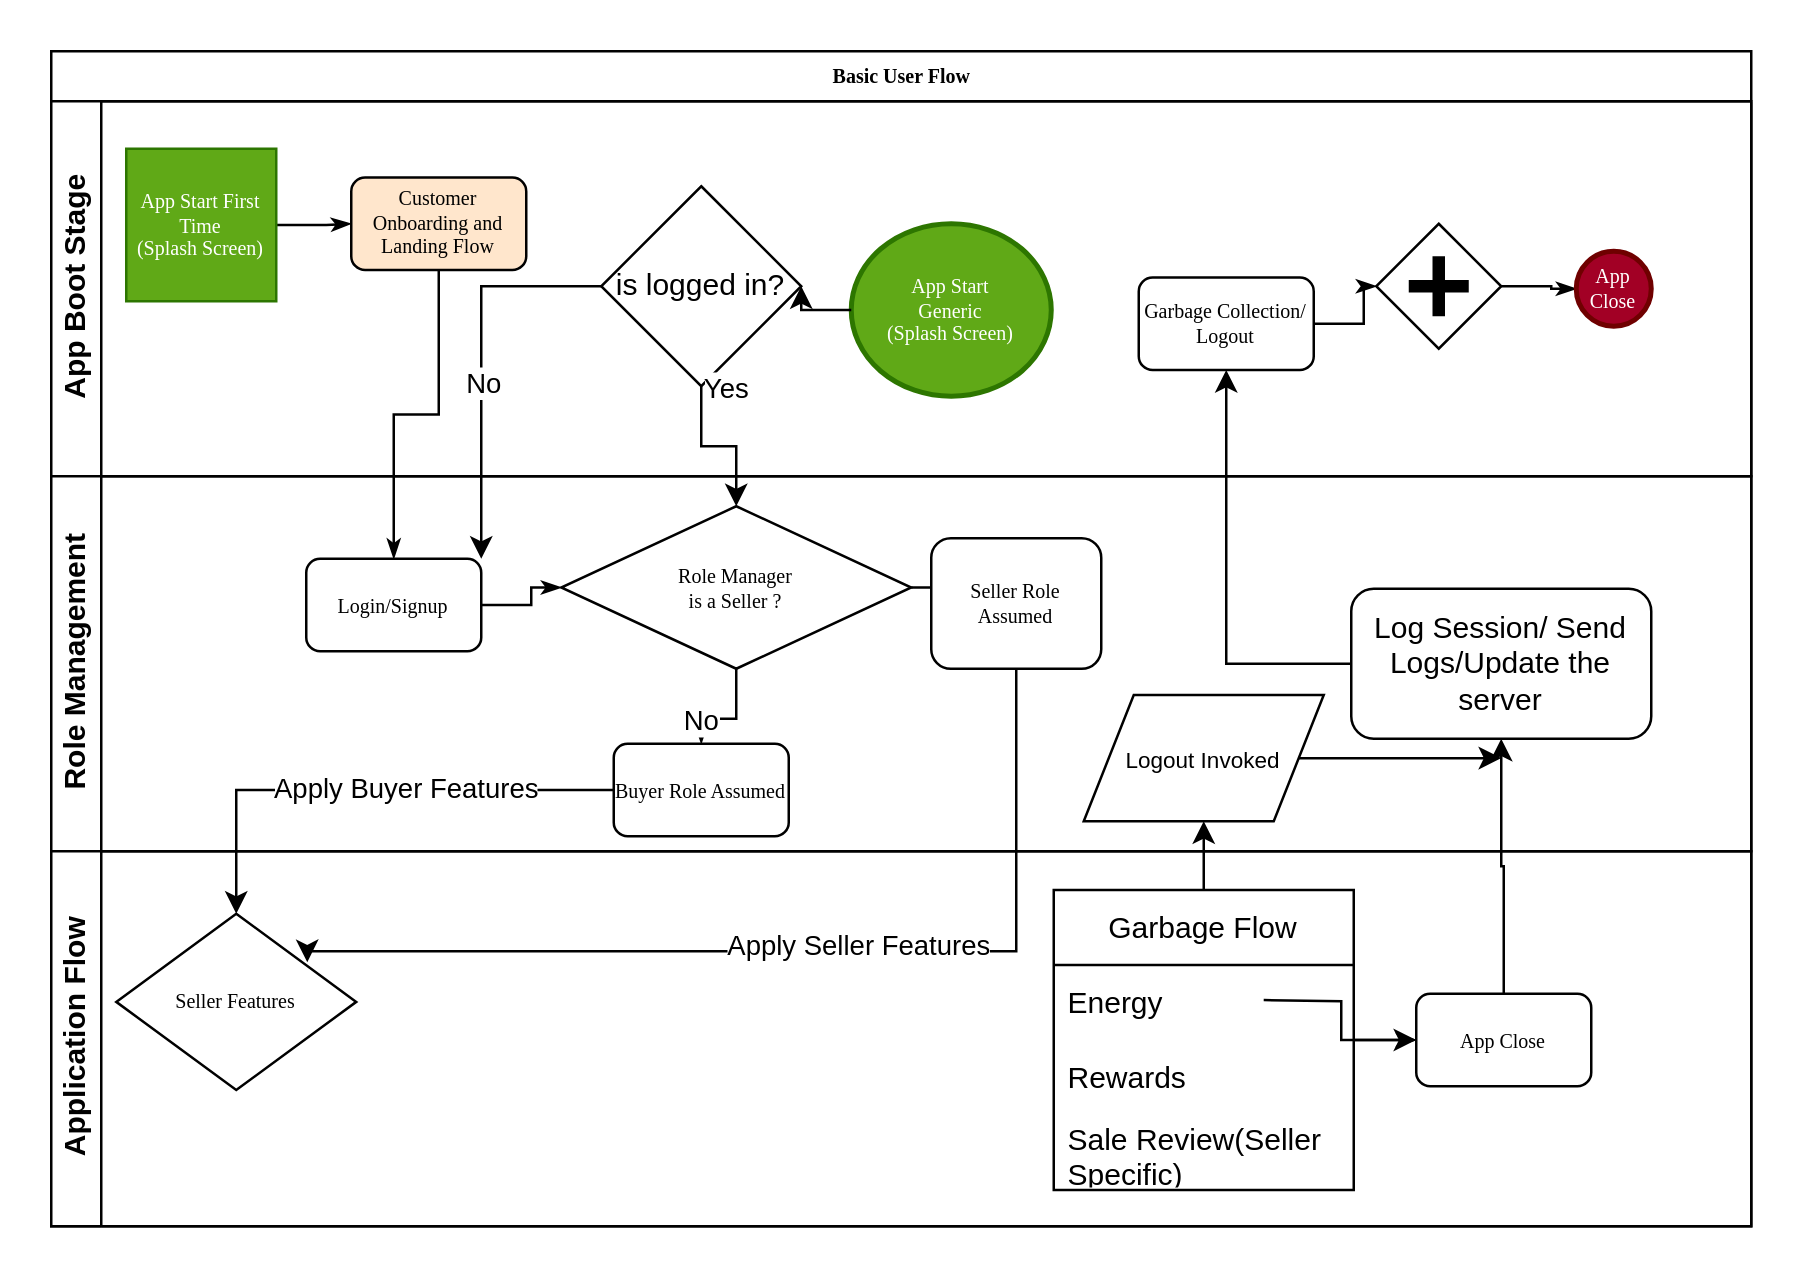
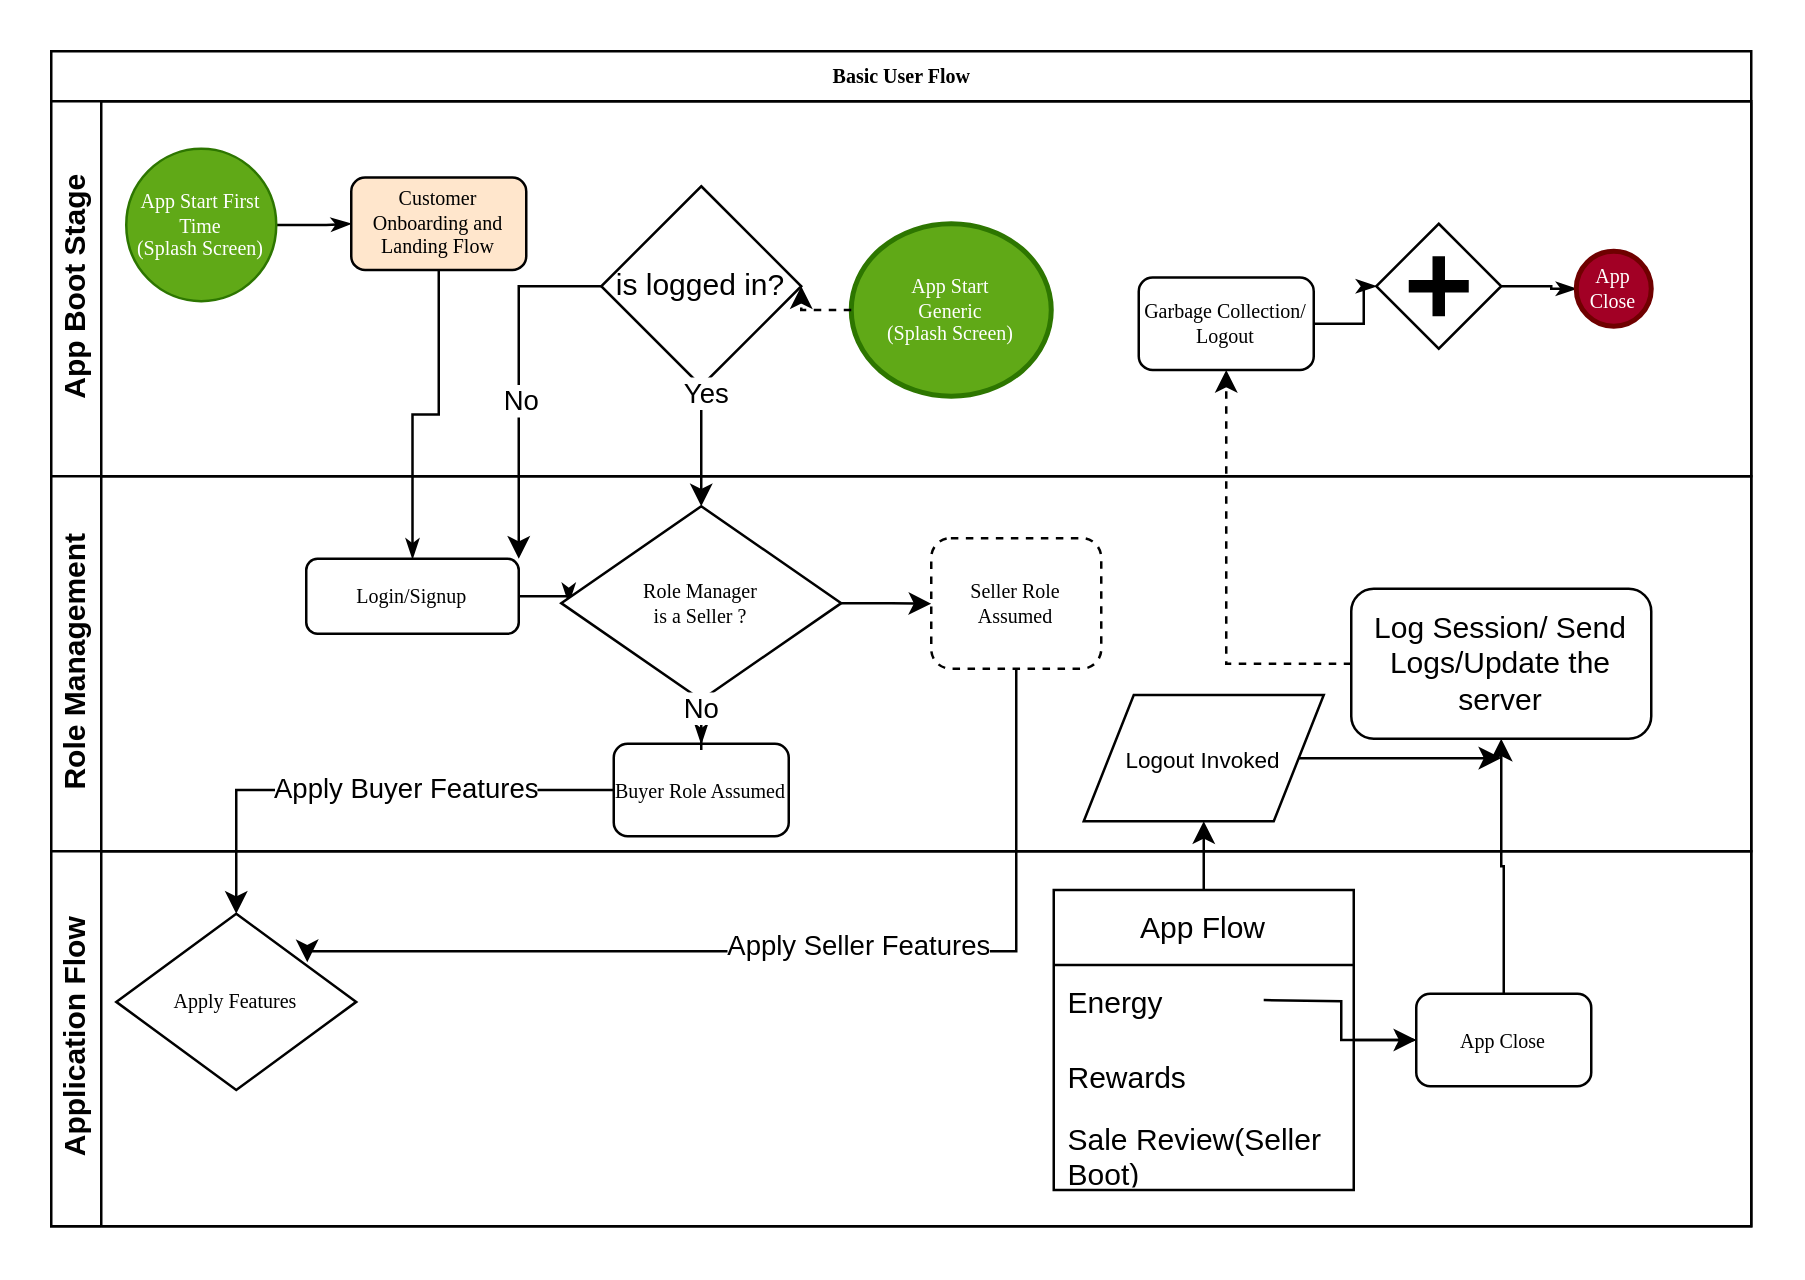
- <mxCell id="5" value="App Start First Time&lt;br&gt;(Splash Screen)" style="whiteSpace=wrap;html=1;shadow=0;labelBackgroundColor=none;strokeWidth=1;fontFamily=Verdana;fontSize=8;align=center;fillColor=#60a917;fontColor=#ffffff;strokeColor=#2D7600;rounded=0;" parent="3" vertex="1"><mxGeometry x="30" y="19" width="60" height="61" as="geometry" /></mxCell>
+ <mxCell id="5" value="App Start First Time&lt;br&gt;(Splash Screen)" style="ellipse;whiteSpace=wrap;html=1;rounded=0;shadow=0;labelBackgroundColor=none;strokeWidth=1;fontFamily=Verdana;fontSize=8;align=center;fillColor=#60a917;fontColor=#ffffff;strokeColor=#2D7600;" parent="3" vertex="1"><mxGeometry x="30" y="19" width="60" height="61" as="geometry" /></mxCell>
- <mxCell id="13" style="edgeStyle=orthogonalEdgeStyle;rounded=0;orthogonalLoop=1;jettySize=auto;html=1;exitX=0;exitY=0.5;exitDx=0;exitDy=0;" edge="1" parent="3" source="7" target="14"><mxGeometry relative="1" as="geometry" /></mxCell>
+ <mxCell id="13" style="edgeStyle=orthogonalEdgeStyle;rounded=0;orthogonalLoop=1;jettySize=auto;html=1;exitX=0;exitY=0.5;exitDx=0;exitDy=0;dashed=1;" edge="1" parent="3" source="7" target="14"><mxGeometry relative="1" as="geometry" /></mxCell>
- <mxCell id="19" value="Role Manager&lt;br&gt;is a Seller ?" style="strokeWidth=1;html=1;shape=mxgraph.flowchart.decision;whiteSpace=wrap;rounded=1;shadow=0;labelBackgroundColor=none;fontFamily=Verdana;fontSize=8;align=center;" parent="15" vertex="1"><mxGeometry x="204" y="12" width="140" height="65" as="geometry" /></mxCell>
+ <mxCell id="19" value="Role Manager&lt;br&gt;is a Seller ?" style="strokeWidth=1;html=1;shape=mxgraph.flowchart.decision;whiteSpace=wrap;rounded=1;shadow=0;labelBackgroundColor=none;fontFamily=Verdana;fontSize=8;align=center;" parent="15" vertex="1"><mxGeometry x="204" y="12" width="112" height="77.5" as="geometry" /></mxCell>
- <mxCell id="20" value="Seller Role Assumed" style="whiteSpace=wrap;html=1;fontSize=8;fontFamily=Verdana;strokeWidth=1;rounded=1;shadow=0;labelBackgroundColor=none;" vertex="1" parent="15"><mxGeometry x="352" y="24.75" width="68" height="52.25" as="geometry" /></mxCell>
+ <mxCell id="20" value="Seller Role Assumed" style="whiteSpace=wrap;html=1;fontSize=8;fontFamily=Verdana;strokeWidth=1;rounded=1;shadow=0;labelBackgroundColor=none;dashed=1;" vertex="1" parent="15"><mxGeometry x="352" y="24.75" width="68" height="52.25" as="geometry" /></mxCell>
- <mxCell id="17" value="Login/Signup" style="rounded=1;whiteSpace=wrap;html=1;shadow=0;labelBackgroundColor=none;strokeWidth=1;fontFamily=Verdana;fontSize=8;align=center;" parent="15" vertex="1"><mxGeometry x="102" y="33.0" width="70" height="37" as="geometry" /></mxCell>
+ <mxCell id="17" value="Login/Signup" style="rounded=1;whiteSpace=wrap;html=1;shadow=0;labelBackgroundColor=none;strokeWidth=1;fontFamily=Verdana;fontSize=8;align=center;" parent="15" vertex="1"><mxGeometry x="102" y="33.0" width="85" height="30" as="geometry" /></mxCell>
- <mxCell id="47" style="edgeStyle=orthogonalEdgeStyle;rounded=0;orthogonalLoop=1;jettySize=auto;html=1;entryX=0.5;entryY=1;entryDx=0;entryDy=0;" edge="1" parent="2" source="21" target="9"><mxGeometry relative="1" as="geometry" /></mxCell>
+ <mxCell id="47" style="edgeStyle=orthogonalEdgeStyle;rounded=0;orthogonalLoop=1;jettySize=auto;html=1;entryX=0.5;entryY=1;entryDx=0;entryDy=0;dashed=1;" edge="1" parent="2" source="21" target="9"><mxGeometry relative="1" as="geometry" /></mxCell>
- <mxCell id="32" value="Garbage Flow" style="swimlane;fontStyle=0;childLayout=stackLayout;horizontal=1;startSize=30;horizontalStack=0;resizeParent=1;resizeParentMax=0;resizeLast=0;collapsible=1;marginBottom=0;whiteSpace=wrap;html=1;" vertex="1" parent="24"><mxGeometry x="401" y="15.5" width="120" height="120" as="geometry" /></mxCell>
+ <mxCell id="32" value="App Flow" style="swimlane;fontStyle=0;childLayout=stackLayout;horizontal=1;startSize=30;horizontalStack=0;resizeParent=1;resizeParentMax=0;resizeLast=0;collapsible=1;marginBottom=0;whiteSpace=wrap;html=1;" vertex="1" parent="24"><mxGeometry x="401" y="15.5" width="120" height="120" as="geometry" /></mxCell>
- <mxCell id="26" value="Seller Features" style="strokeWidth=1;html=1;shape=mxgraph.flowchart.decision;whiteSpace=wrap;rounded=1;shadow=0;labelBackgroundColor=none;fontFamily=Verdana;fontSize=8;align=center;strokeColor=default;" parent="24" vertex="1"><mxGeometry x="26" y="25" width="96" height="70.5" as="geometry" /></mxCell>
+ <mxCell id="26" value="Apply Features" style="strokeWidth=1;html=1;shape=mxgraph.flowchart.decision;whiteSpace=wrap;rounded=1;shadow=0;labelBackgroundColor=none;fontFamily=Verdana;fontSize=8;align=center;strokeColor=default;" parent="24" vertex="1"><mxGeometry x="26" y="25" width="96" height="70.5" as="geometry" /></mxCell>
- <mxCell id="35" value="Sale Review(Seller Specific)" style="text;strokeColor=none;fillColor=none;align=left;verticalAlign=middle;spacingLeft=4;spacingRight=4;overflow=hidden;points=[[0,0.5],[1,0.5]];portConstraint=eastwest;rotatable=0;whiteSpace=wrap;html=1;" vertex="1" parent="32"><mxGeometry y="90" width="120" height="30" as="geometry" /></mxCell>
+ <mxCell id="35" value="Sale Review(Seller Boot)" style="text;strokeColor=none;fillColor=none;align=left;verticalAlign=middle;spacingLeft=4;spacingRight=4;overflow=hidden;points=[[0,0.5],[1,0.5]];portConstraint=eastwest;rotatable=0;whiteSpace=wrap;html=1;" vertex="1" parent="32"><mxGeometry y="90" width="120" height="30" as="geometry" /></mxCell>
